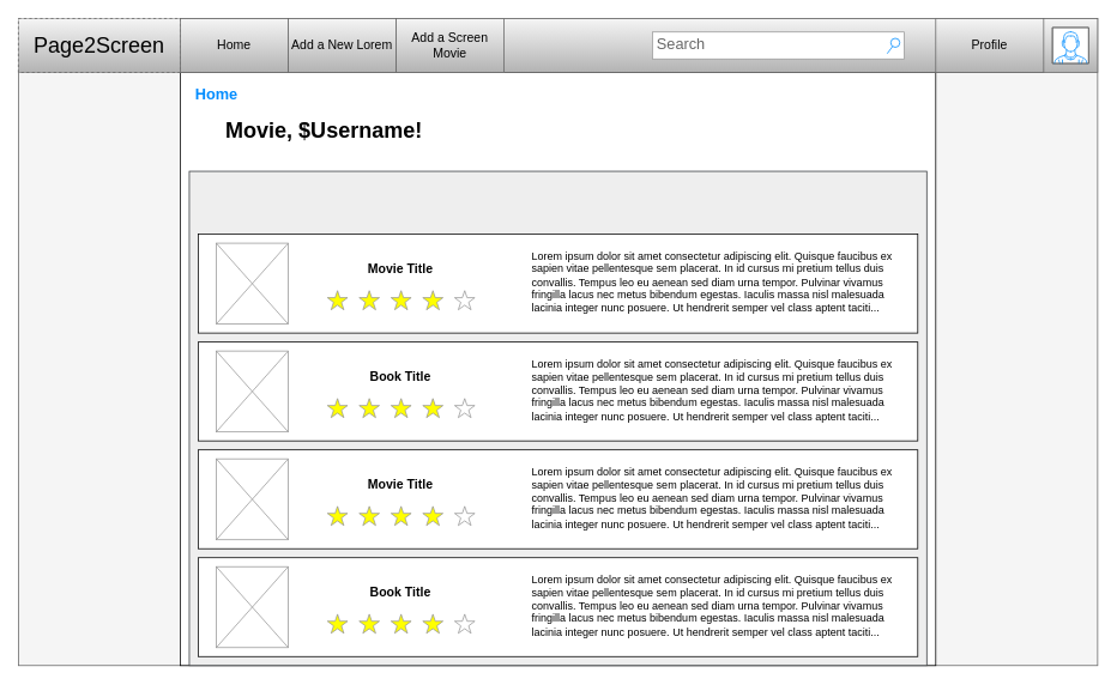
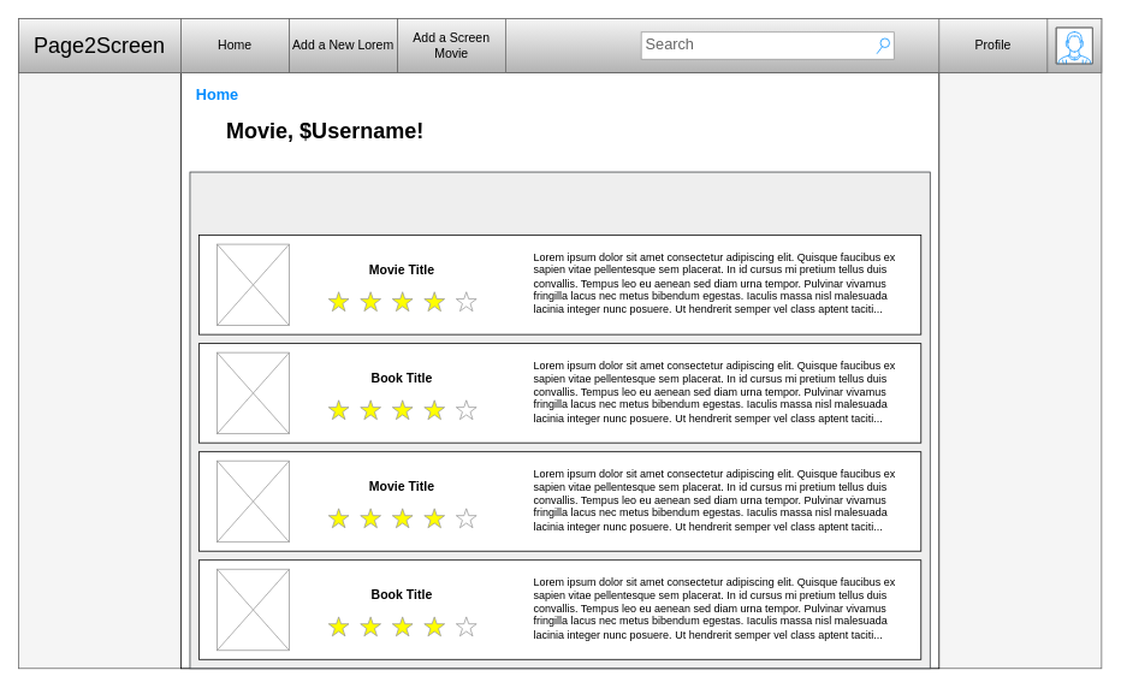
- <mxCell id="6" value="&lt;font style=&quot;font-size: 24px;&quot;&gt;Page2Screen&lt;/font&gt;" style="rounded=0;whiteSpace=wrap;html=1;fillColor=#f5f5f5;strokeColor=#666666;gradientColor=#b3b3b3;dashed=1;" vertex="1" parent="4"><mxGeometry width="180" height="60" as="geometry" /></mxCell>
+ <mxCell id="6" value="&lt;font style=&quot;font-size: 24px;&quot;&gt;Page2Screen&lt;/font&gt;" style="rounded=0;whiteSpace=wrap;html=1;fillColor=#f5f5f5;strokeColor=#666666;gradientColor=#b3b3b3;" vertex="1" parent="4"><mxGeometry width="180" height="60" as="geometry" /></mxCell>
- <mxCell id="10" value="Search" style="strokeWidth=1;shadow=0;dashed=0;align=center;html=1;shape=mxgraph.mockup.forms.searchBox;strokeColor=#999999;mainText=;strokeColor2=#008cff;fontColor=#666666;fontSize=17;align=left;spacingLeft=3;whiteSpace=wrap;" vertex="1" parent="4"><mxGeometry x="705" y="15" width="280" height="30" as="geometry" /></mxCell>
+ <mxCell id="10" value="Search" style="strokeWidth=1;shadow=0;dashed=0;align=center;html=1;shape=mxgraph.mockup.forms.searchBox;strokeColor=#999999;mainText=;strokeColor2=#008cff;fontColor=#666666;fontSize=17;align=left;spacingLeft=3;whiteSpace=wrap;" vertex="1" parent="4"><mxGeometry x="690" y="15" width="280" height="30" as="geometry" /></mxCell>
